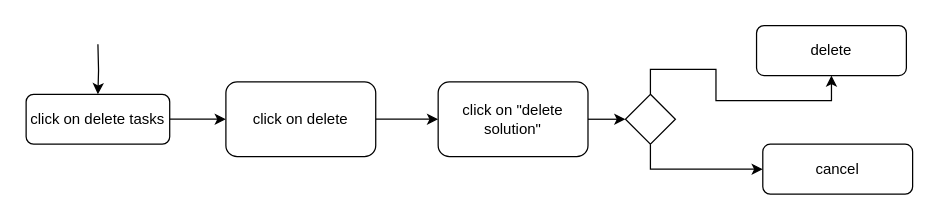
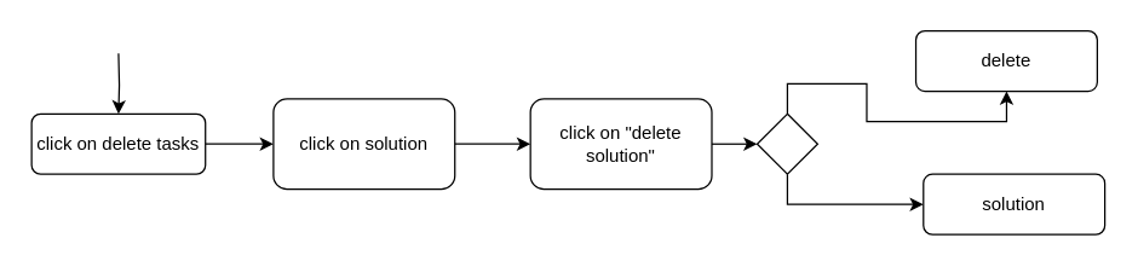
- <mxCell id="6" value="click on delete" style="rounded=1;whiteSpace=wrap;html=1;" vertex="1" parent="1"><mxGeometry x="180" y="65" width="120" height="60" as="geometry" /></mxCell>
+ <mxCell id="6" value="click on solution" style="rounded=1;whiteSpace=wrap;html=1;" vertex="1" parent="1"><mxGeometry x="180" y="65" width="120" height="60" as="geometry" /></mxCell>
- <mxCell id="12" value="cancel" style="rounded=1;whiteSpace=wrap;html=1;" vertex="1" parent="1"><mxGeometry x="610" y="115" width="120" height="40" as="geometry" /></mxCell>
+ <mxCell id="12" value="solution" style="rounded=1;whiteSpace=wrap;html=1;" vertex="1" parent="1"><mxGeometry x="610" y="115" width="120" height="40" as="geometry" /></mxCell>
